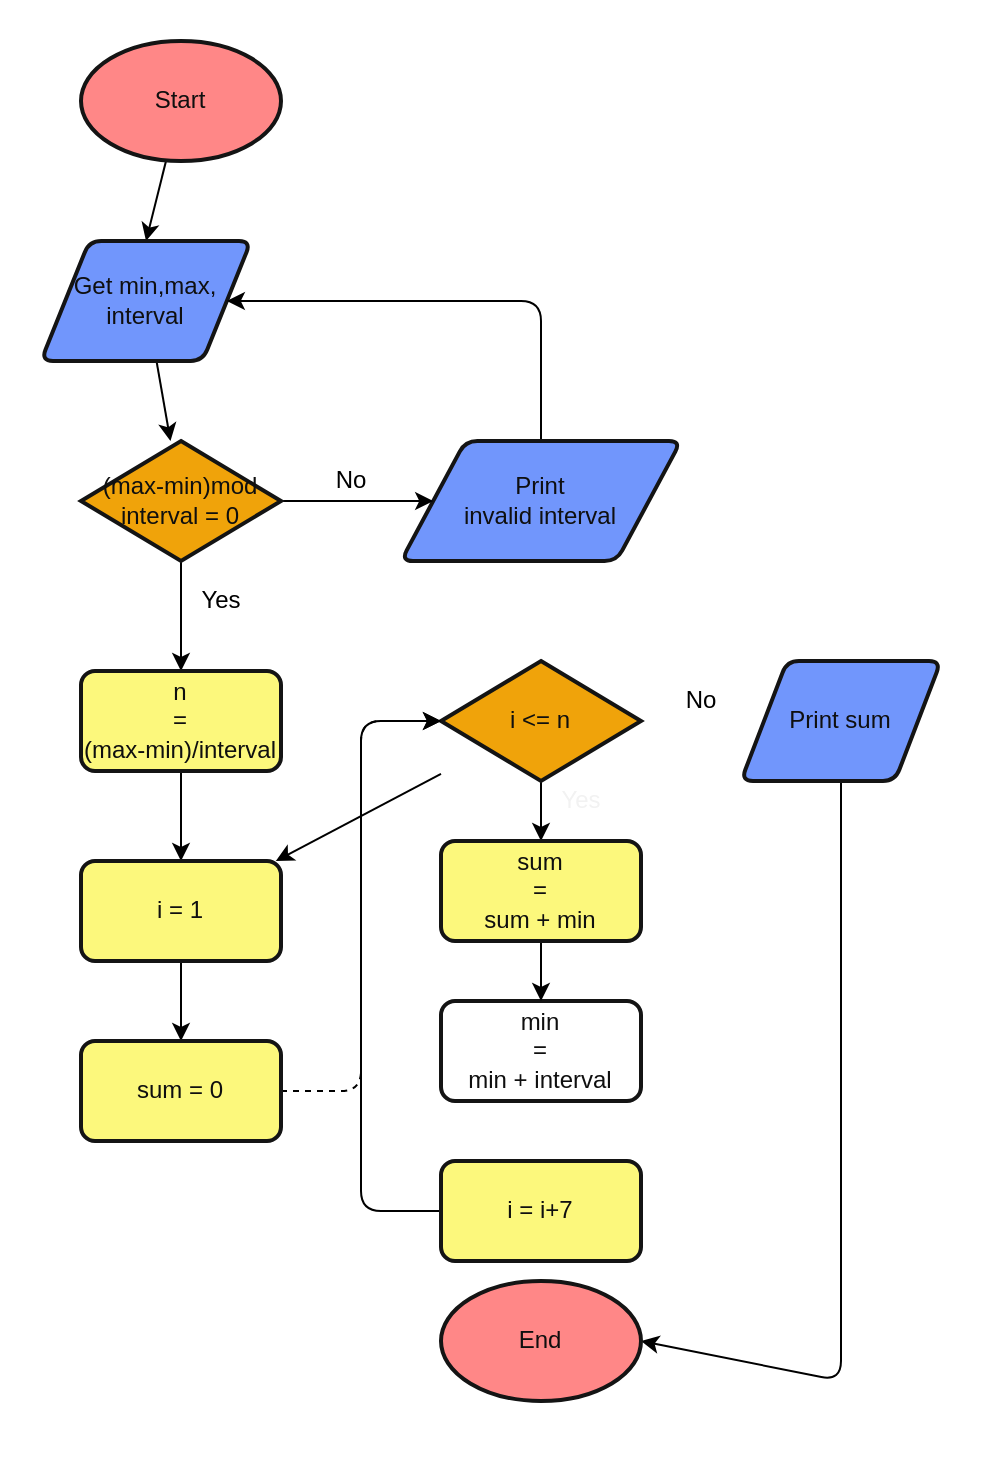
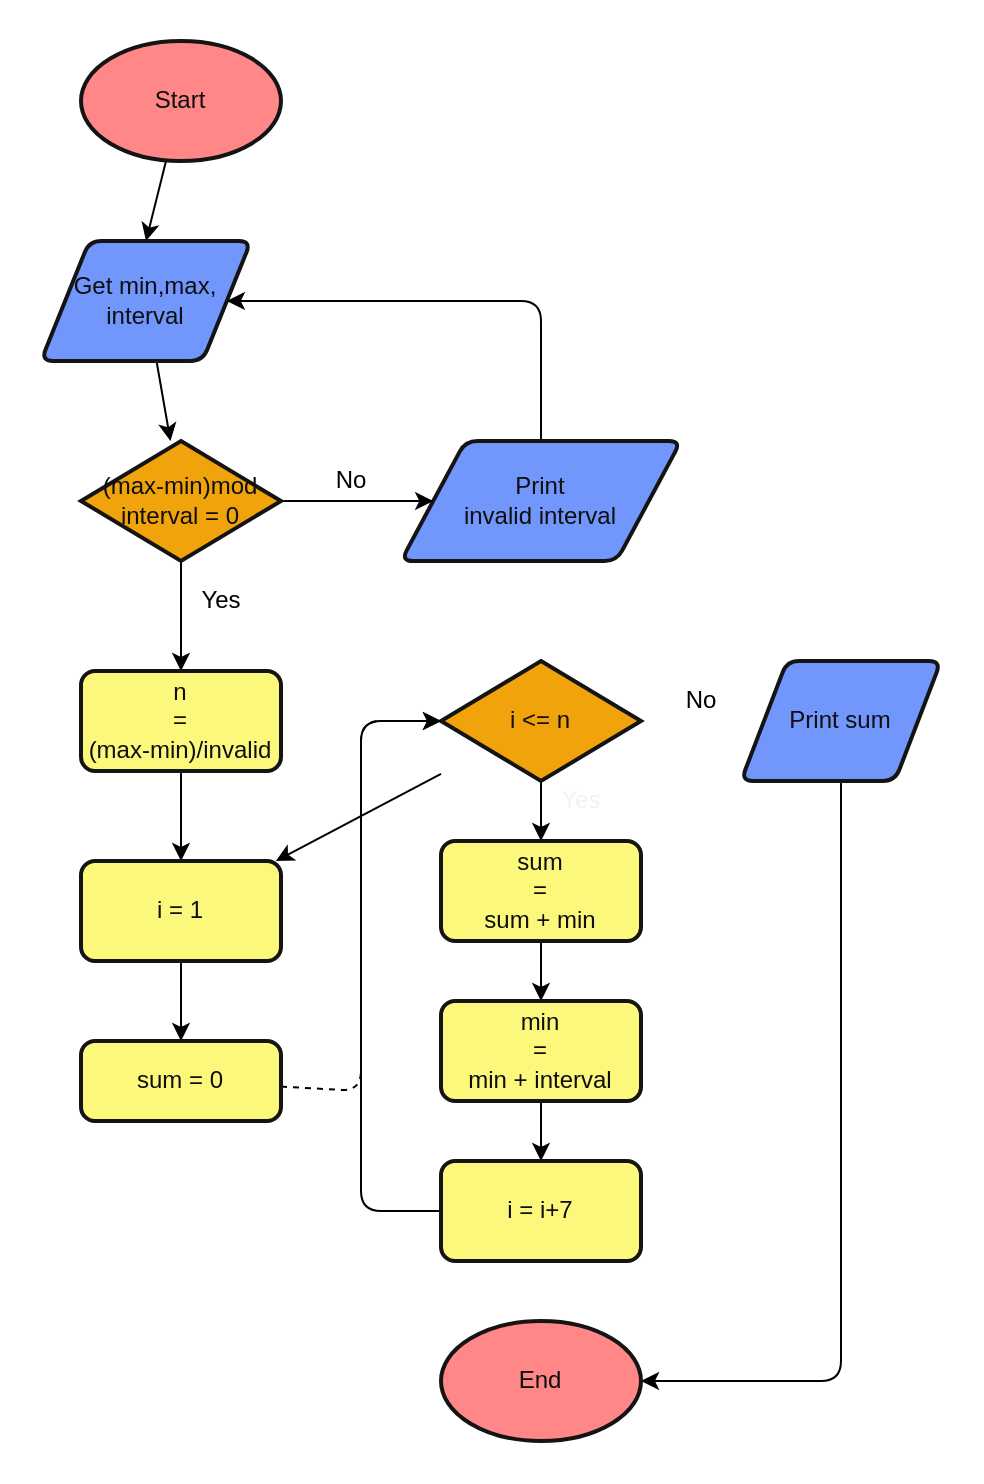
- <mxCell id="17" value="n&lt;br&gt;=&lt;br&gt;(max-min)/interval" style="rounded=1;whiteSpace=wrap;html=1;absoluteArcSize=1;arcSize=14;strokeWidth=2;fillColor=#FCF87C;fontColor=#0F0F0F;strokeColor=#141414;" vertex="1" parent="1"><mxGeometry x="40" y="335" width="100" height="50" as="geometry" /></mxCell>
+ <mxCell id="17" value="n&lt;br&gt;=&lt;br&gt;(max-min)/invalid" style="rounded=1;whiteSpace=wrap;html=1;absoluteArcSize=1;arcSize=14;strokeWidth=2;fillColor=#FCF87C;fontColor=#0F0F0F;strokeColor=#141414;" vertex="1" parent="1"><mxGeometry x="40" y="335" width="100" height="50" as="geometry" /></mxCell>
- <mxCell id="25" value="min&lt;br&gt;=&lt;br&gt;min + interval" style="rounded=1;whiteSpace=wrap;html=1;absoluteArcSize=1;arcSize=14;strokeWidth=2;fillColor=#ffffff;fontColor=#0F0F0F;strokeColor=#141414;" vertex="1" parent="1"><mxGeometry x="220" y="500" width="100" height="50" as="geometry" /></mxCell>
+ <mxCell id="25" value="min&lt;br&gt;=&lt;br&gt;min + interval" style="rounded=1;whiteSpace=wrap;html=1;absoluteArcSize=1;arcSize=14;strokeWidth=2;fillColor=#FCF87C;fontColor=#0F0F0F;strokeColor=#141414;" vertex="1" parent="1"><mxGeometry x="220" y="500" width="100" height="50" as="geometry" /></mxCell>
- <mxCell id="21" value="sum = 0" style="rounded=1;whiteSpace=wrap;html=1;absoluteArcSize=1;arcSize=14;strokeWidth=2;fillColor=#FCF87C;strokeColor=#141414;fontColor=#0F0F0F;" vertex="1" parent="1"><mxGeometry x="40" y="520" width="100" height="50" as="geometry" /></mxCell>
+ <mxCell id="21" value="sum = 0" style="rounded=1;whiteSpace=wrap;html=1;absoluteArcSize=1;arcSize=14;strokeWidth=2;fillColor=#FCF87C;strokeColor=#141414;fontColor=#0F0F0F;" vertex="1" parent="1"><mxGeometry x="40" y="520" width="100" height="40" as="geometry" /></mxCell>
+ <mxCell id="24" style="edgeStyle=none;html=1;" edge="1" parent="1" source="25" target="23"><mxGeometry relative="1" as="geometry" /></mxCell>
- <mxCell id="28" value="End" style="strokeWidth=2;html=1;shape=mxgraph.flowchart.start_1;whiteSpace=wrap;fillColor=#FF8787;strokeColor=#141414;fontColor=#0F0F0F;" vertex="1" parent="1"><mxGeometry x="220" y="640" width="100" height="60" as="geometry" /></mxCell>
+ <mxCell id="28" value="End" style="strokeWidth=2;html=1;shape=mxgraph.flowchart.start_1;whiteSpace=wrap;fillColor=#FF8787;strokeColor=#141414;fontColor=#0F0F0F;" vertex="1" parent="1"><mxGeometry x="220" y="660" width="100" height="60" as="geometry" /></mxCell>
